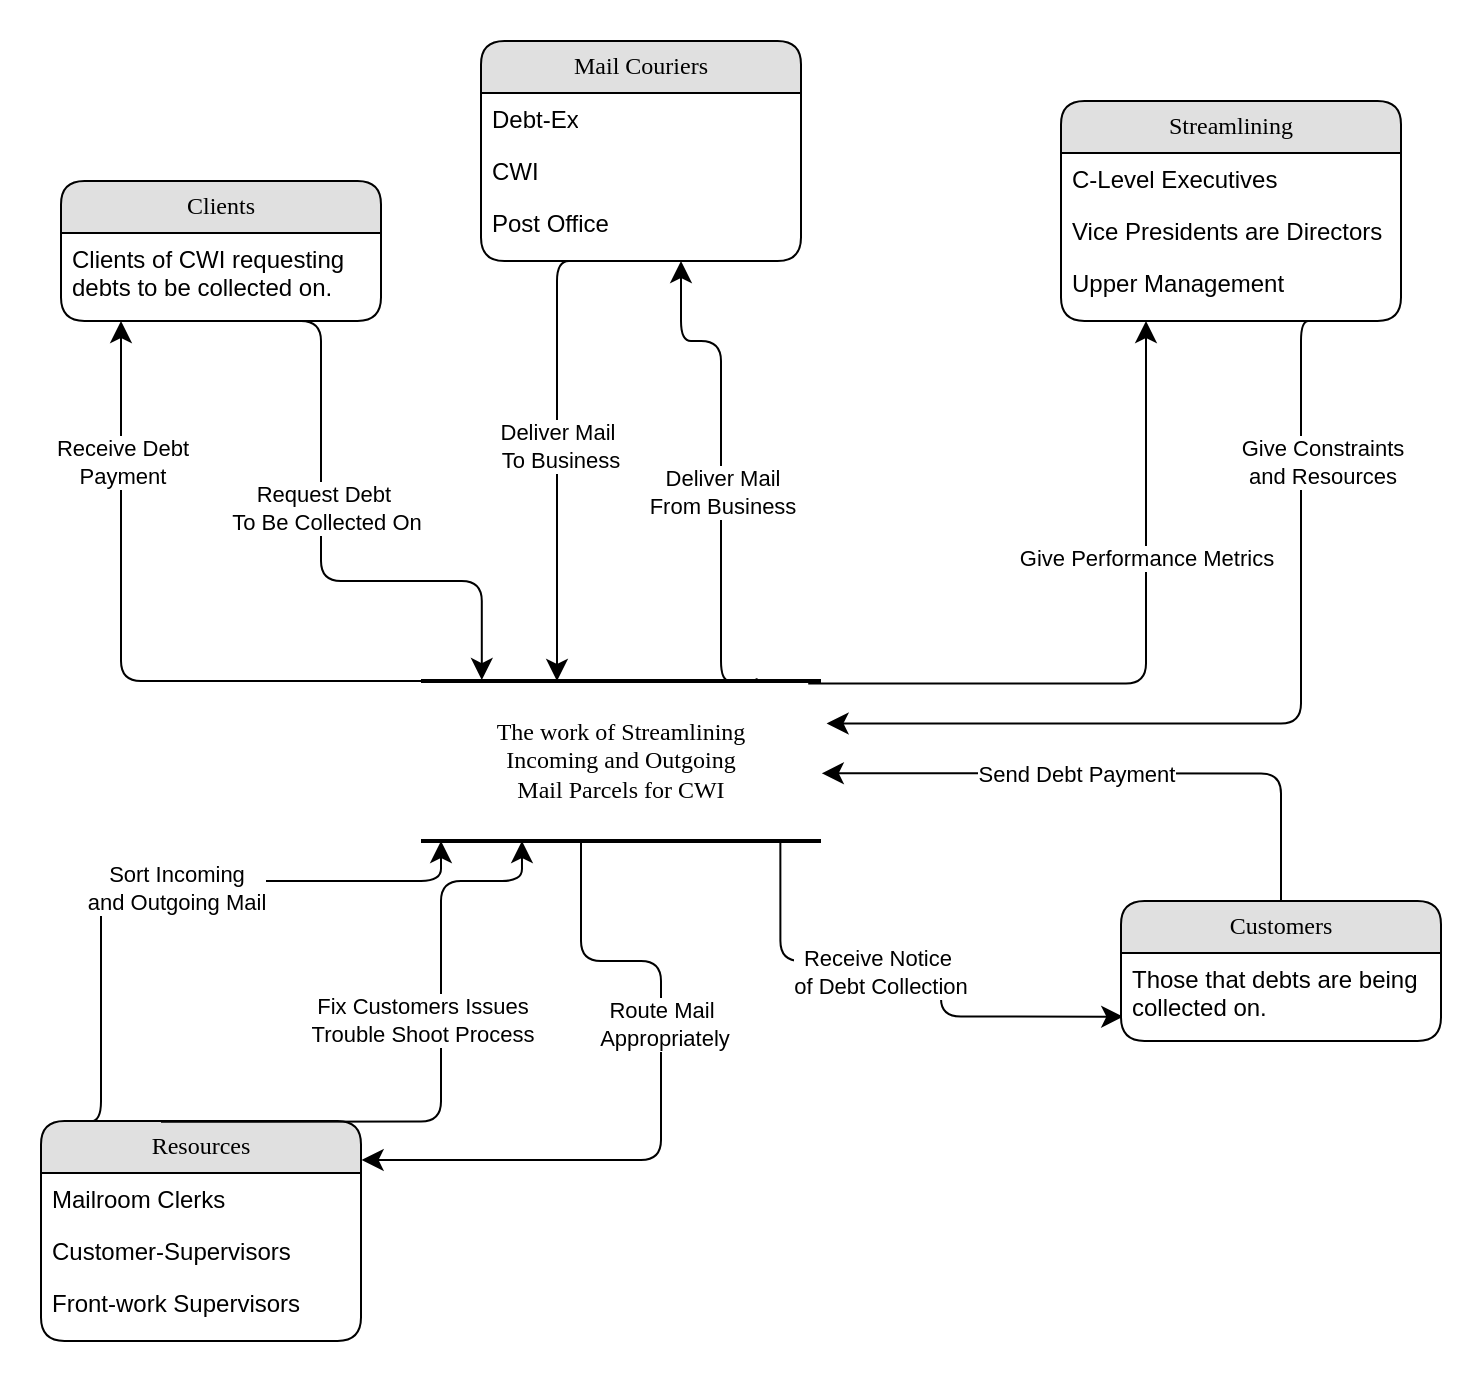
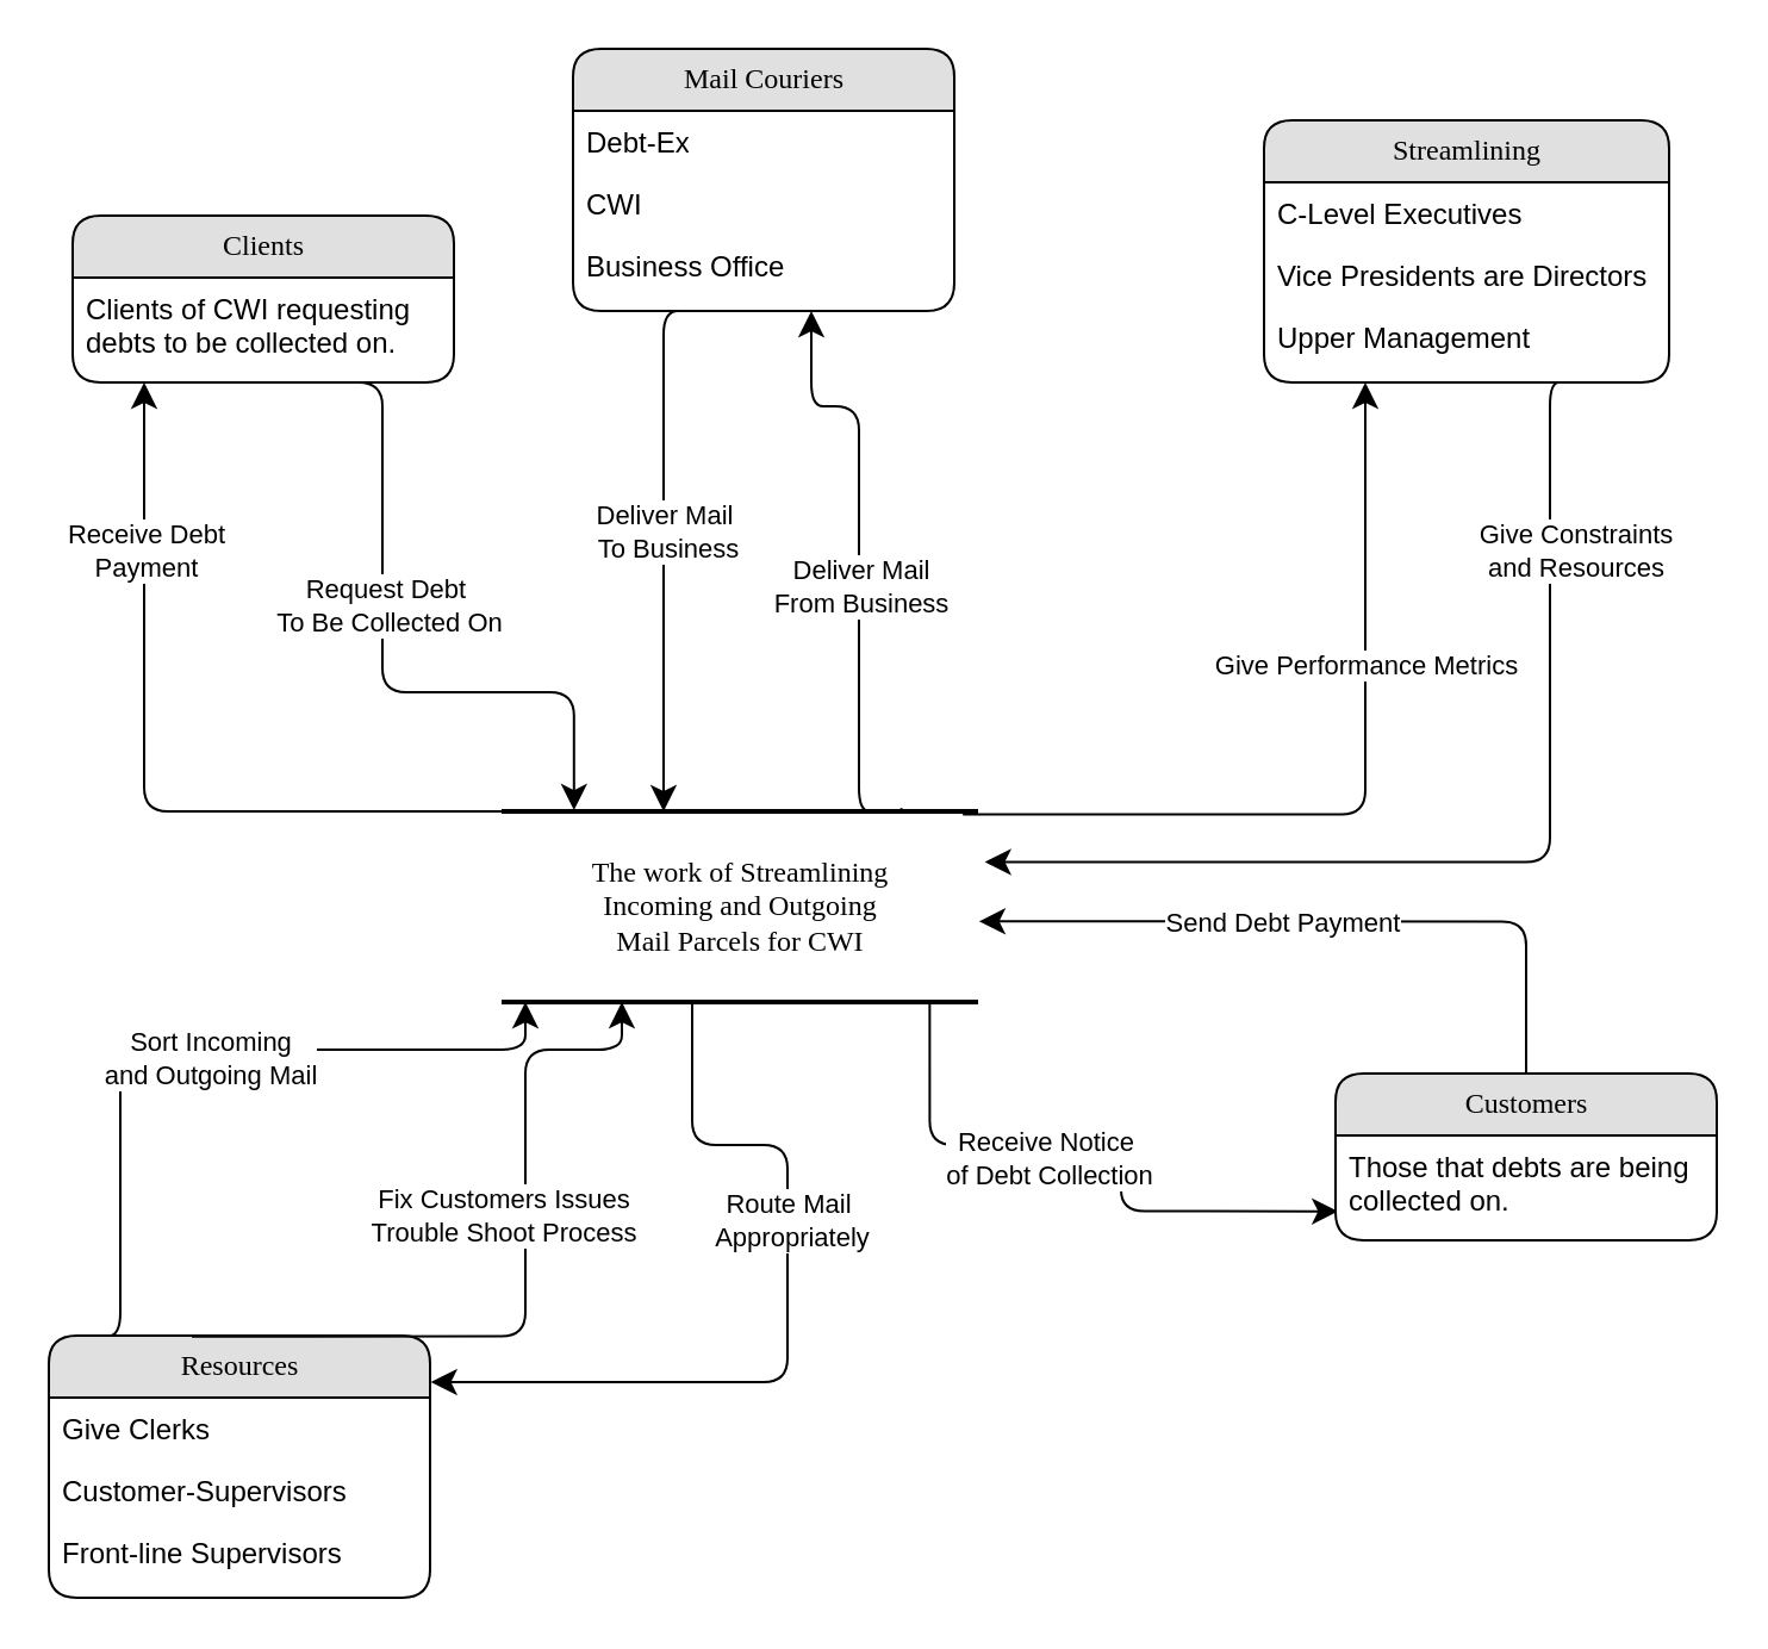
- <mxCell id="12" value="Post Office" style="text;html=1;strokeColor=none;fillColor=none;spacingLeft=4;spacingRight=4;whiteSpace=wrap;overflow=hidden;rotatable=0;points=[[0,0.5],[1,0.5]];portConstraint=eastwest;" vertex="1" parent="9"><mxGeometry y="78" width="160" height="26" as="geometry" /></mxCell>
+ <mxCell id="12" value="Business Office" style="text;html=1;strokeColor=none;fillColor=none;spacingLeft=4;spacingRight=4;whiteSpace=wrap;overflow=hidden;rotatable=0;points=[[0,0.5],[1,0.5]];portConstraint=eastwest;" vertex="1" parent="9"><mxGeometry y="78" width="160" height="26" as="geometry" /></mxCell>
- <mxCell id="22" value="Mailroom Clerks" style="text;html=1;strokeColor=none;fillColor=none;spacingLeft=4;spacingRight=4;whiteSpace=wrap;overflow=hidden;rotatable=0;points=[[0,0.5],[1,0.5]];portConstraint=eastwest;" vertex="1" parent="21"><mxGeometry y="26" width="160" height="26" as="geometry" /></mxCell>
+ <mxCell id="22" value="Give Clerks" style="text;html=1;strokeColor=none;fillColor=none;spacingLeft=4;spacingRight=4;whiteSpace=wrap;overflow=hidden;rotatable=0;points=[[0,0.5],[1,0.5]];portConstraint=eastwest;" vertex="1" parent="21"><mxGeometry y="26" width="160" height="26" as="geometry" /></mxCell>
- <mxCell id="24" value="Front-work Supervisors" style="text;html=1;strokeColor=none;fillColor=none;spacingLeft=4;spacingRight=4;whiteSpace=wrap;overflow=hidden;rotatable=0;points=[[0,0.5],[1,0.5]];portConstraint=eastwest;" vertex="1" parent="21"><mxGeometry y="78" width="160" height="26" as="geometry" /></mxCell>
+ <mxCell id="24" value="Front-line Supervisors" style="text;html=1;strokeColor=none;fillColor=none;spacingLeft=4;spacingRight=4;whiteSpace=wrap;overflow=hidden;rotatable=0;points=[[0,0.5],[1,0.5]];portConstraint=eastwest;" vertex="1" parent="21"><mxGeometry y="78" width="160" height="26" as="geometry" /></mxCell>
